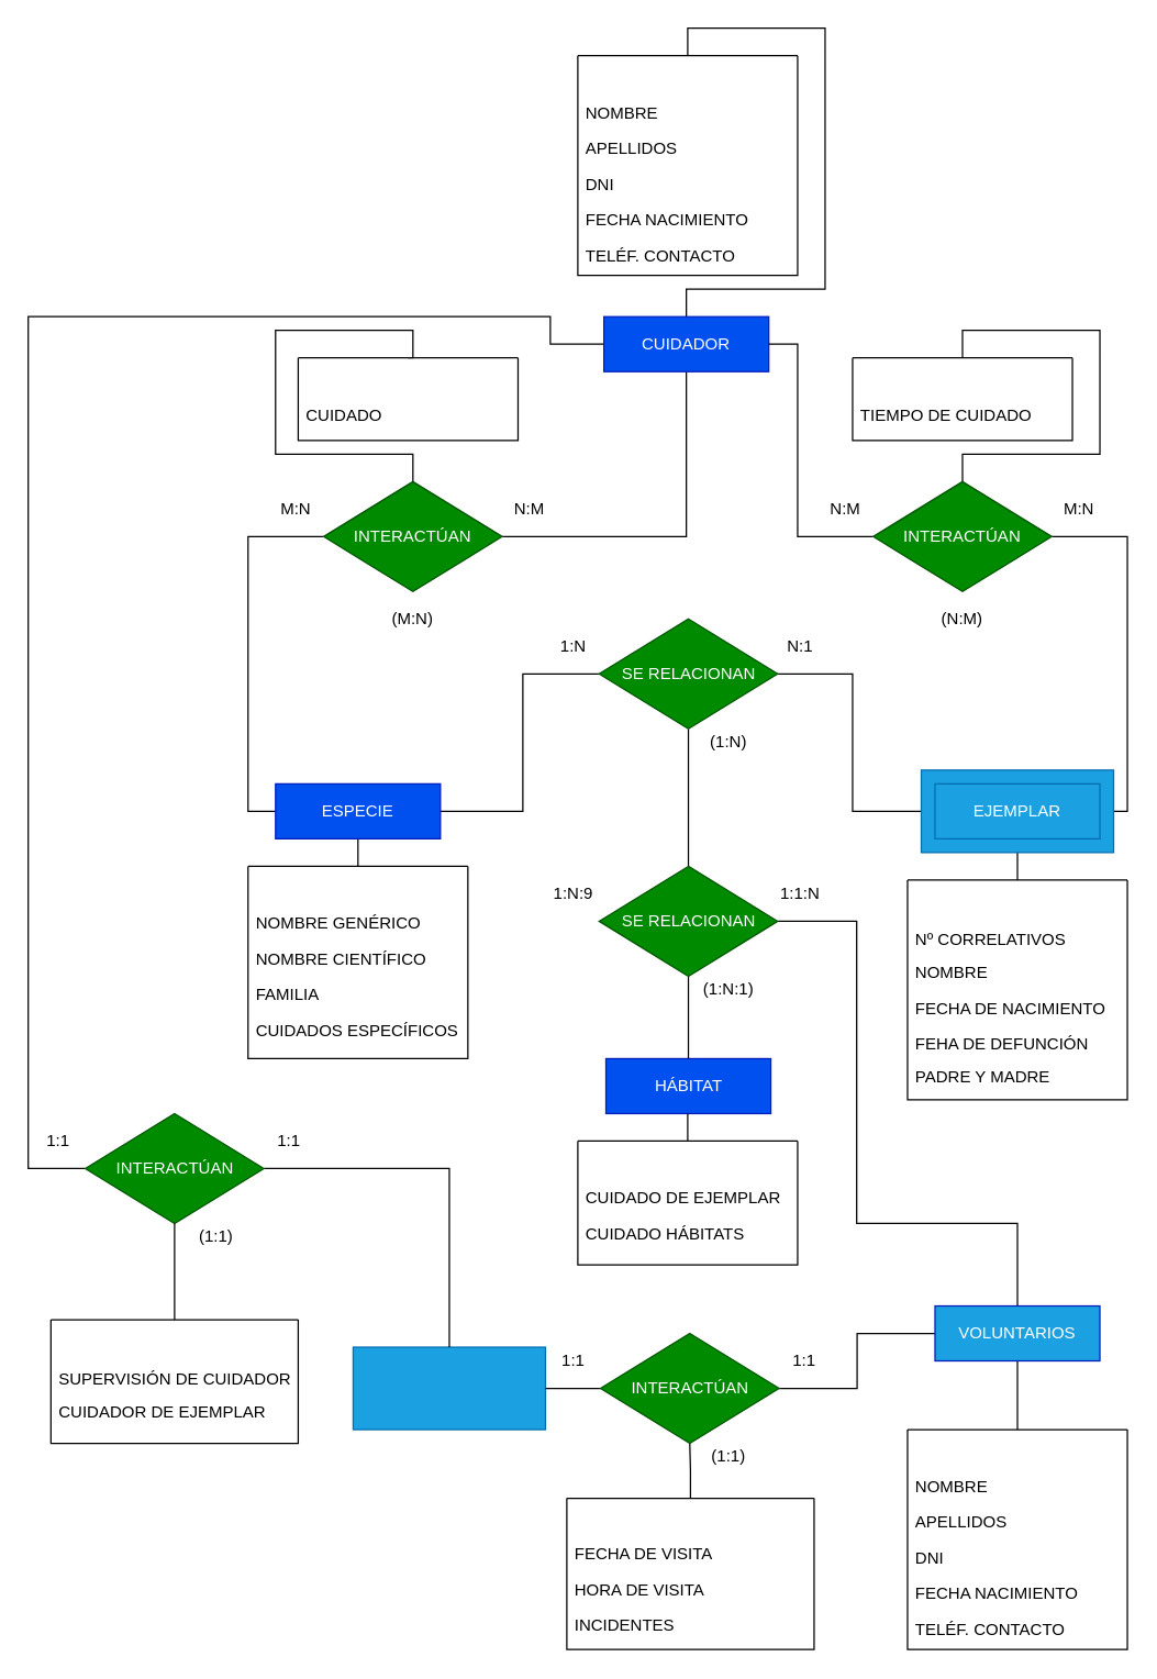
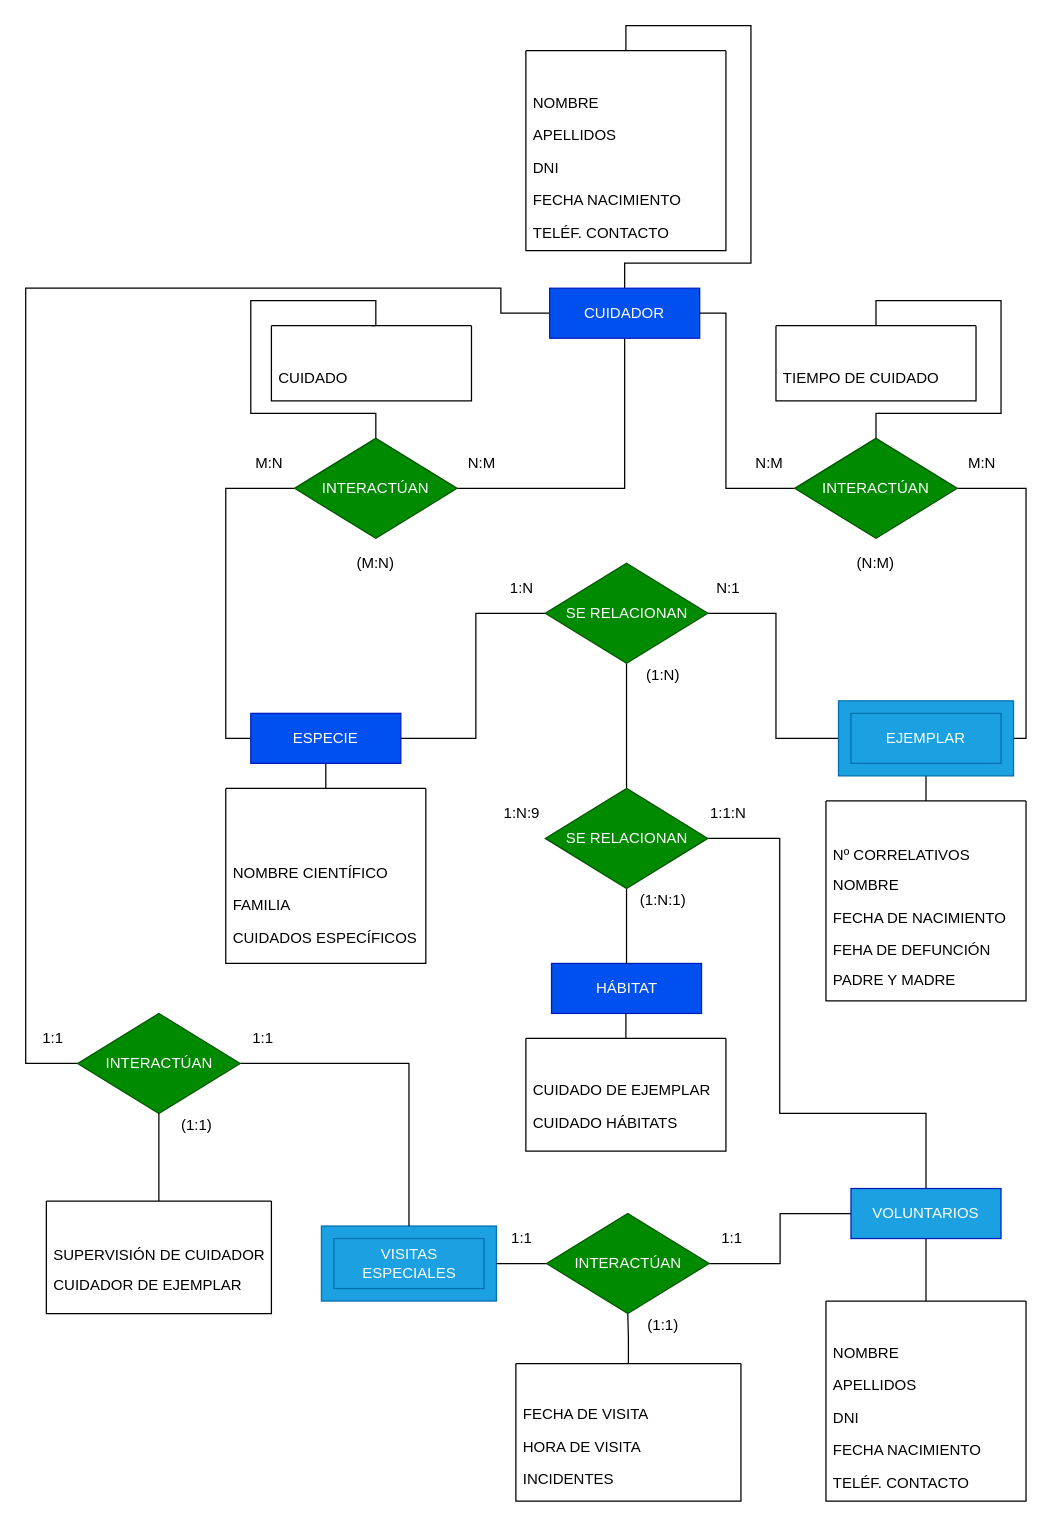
- <mxCell id="12" value="NOMBRE GENÉRICO" style="text;strokeColor=none;fillColor=none;align=left;verticalAlign=top;spacingLeft=4;spacingRight=4;overflow=hidden;rotatable=0;points=[[0,0.5],[1,0.5]];portConstraint=eastwest;" parent="11" vertex="1"><mxGeometry y="28" width="160" height="26" as="geometry" /></mxCell>
+ <mxCell id="76" value="VISITAS ESPECIALES" style="rounded=0;whiteSpace=wrap;html=1;fillColor=#1ba1e2;strokeColor=#006EAF;fontColor=#ffffff;" parent="1" vertex="1"><mxGeometry x="266.5" y="990" width="120" height="40" as="geometry" /></mxCell>
